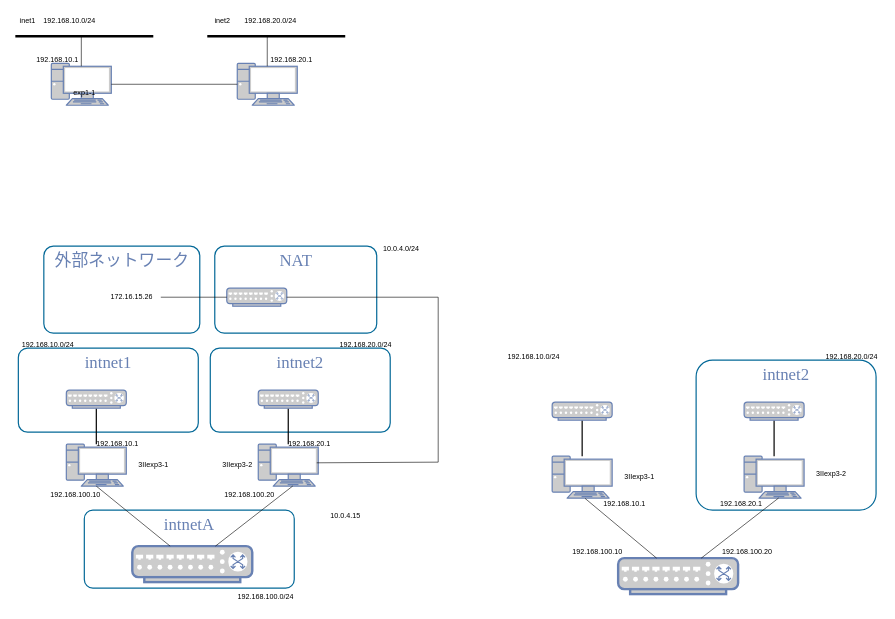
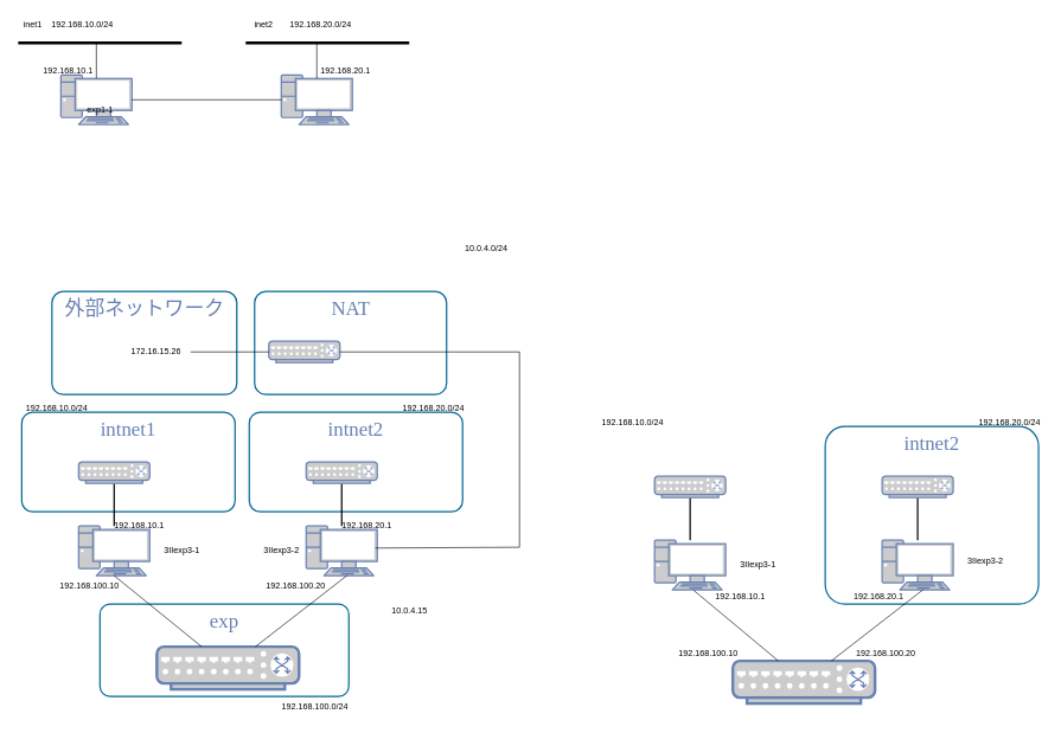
- <mxCell id="61" value="10.0.4.0/24" style="text;html=1;align=center;verticalAlign=middle;resizable=0;points=[];autosize=1;strokeColor=none;fillColor=none;" vertex="1" parent="1"><mxGeometry x="627.5" y="400" width="80" height="30" as="geometry" /></mxCell>
+ <mxCell id="61" value="10.0.4.0/24" style="text;html=1;align=center;verticalAlign=middle;resizable=0;points=[];autosize=1;strokeColor=none;fillColor=none;" vertex="1" parent="1"><mxGeometry x="642.5" y="335" width="80" height="30" as="geometry" /></mxCell>
- <mxCell id="3" value="intnetA" style="rounded=1;whiteSpace=wrap;html=1;shadow=0;comic=0;strokeColor=#036897;strokeWidth=2;fillColor=none;fontFamily=Verdana;fontSize=28;fontColor=#6881B3;align=center;arcSize=11;verticalAlign=top;" vertex="1" parent="1"><mxGeometry x="140" y="850" width="350" height="130" as="geometry" /></mxCell>
+ <mxCell id="3" value="exp" style="rounded=1;whiteSpace=wrap;html=1;shadow=0;comic=0;strokeColor=#036897;strokeWidth=2;fillColor=none;fontFamily=Verdana;fontSize=28;fontColor=#6881B3;align=center;arcSize=11;verticalAlign=top;" vertex="1" parent="1"><mxGeometry x="140" y="850" width="350" height="130" as="geometry" /></mxCell>
